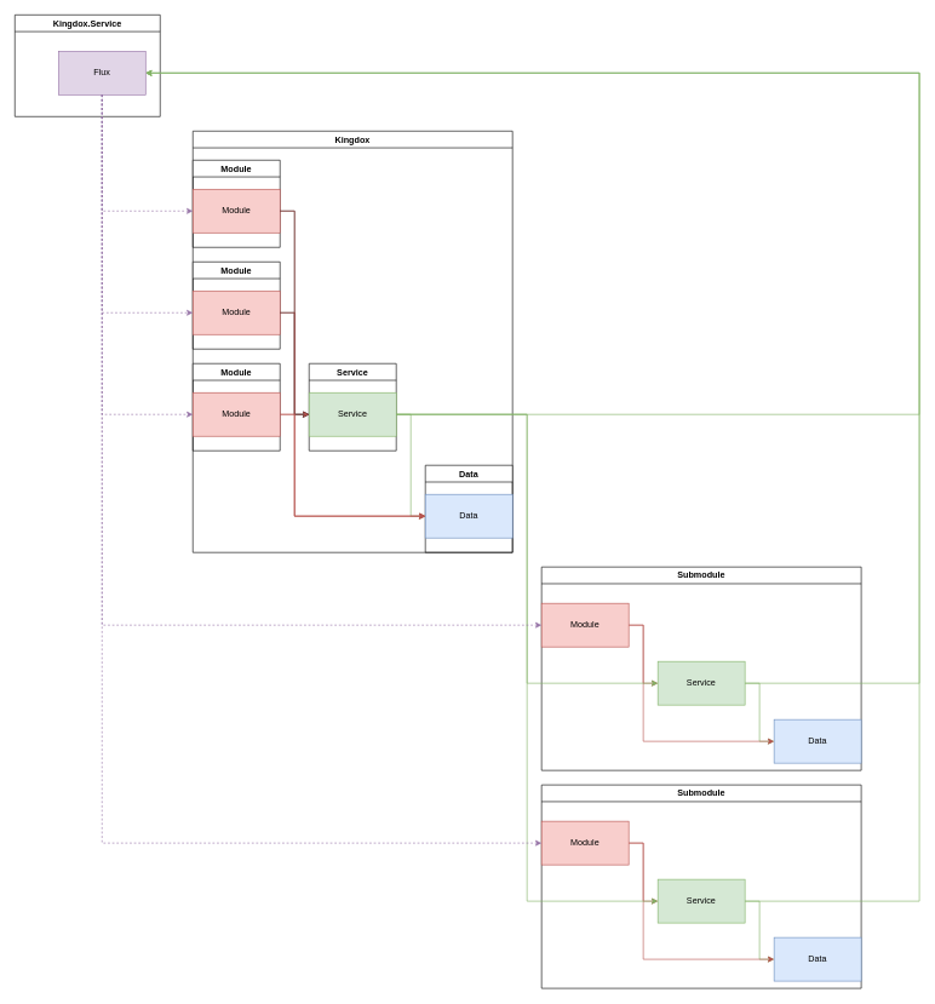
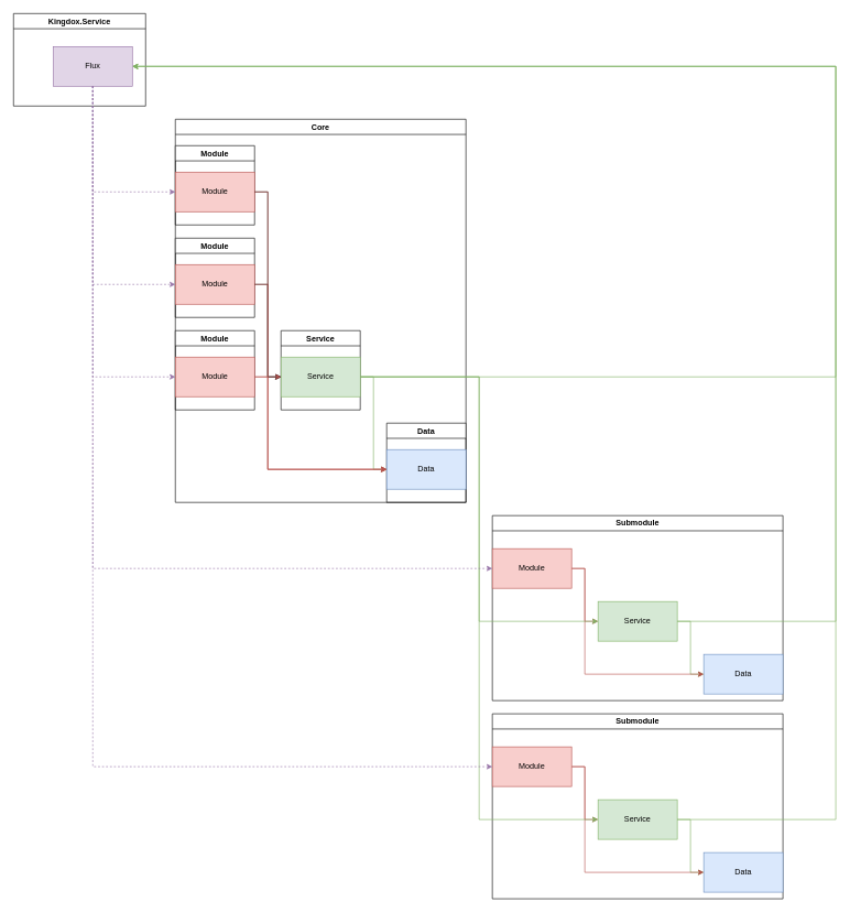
- <mxCell id="18" value="Kingdox" style="swimlane;whiteSpace=wrap;html=1;" parent="1" vertex="1"><mxGeometry x="265" y="180" width="440" height="580" as="geometry" /></mxCell>
+ <mxCell id="18" value="Core" style="swimlane;whiteSpace=wrap;html=1;" parent="1" vertex="1"><mxGeometry x="265" y="180" width="440" height="580" as="geometry" /></mxCell>
